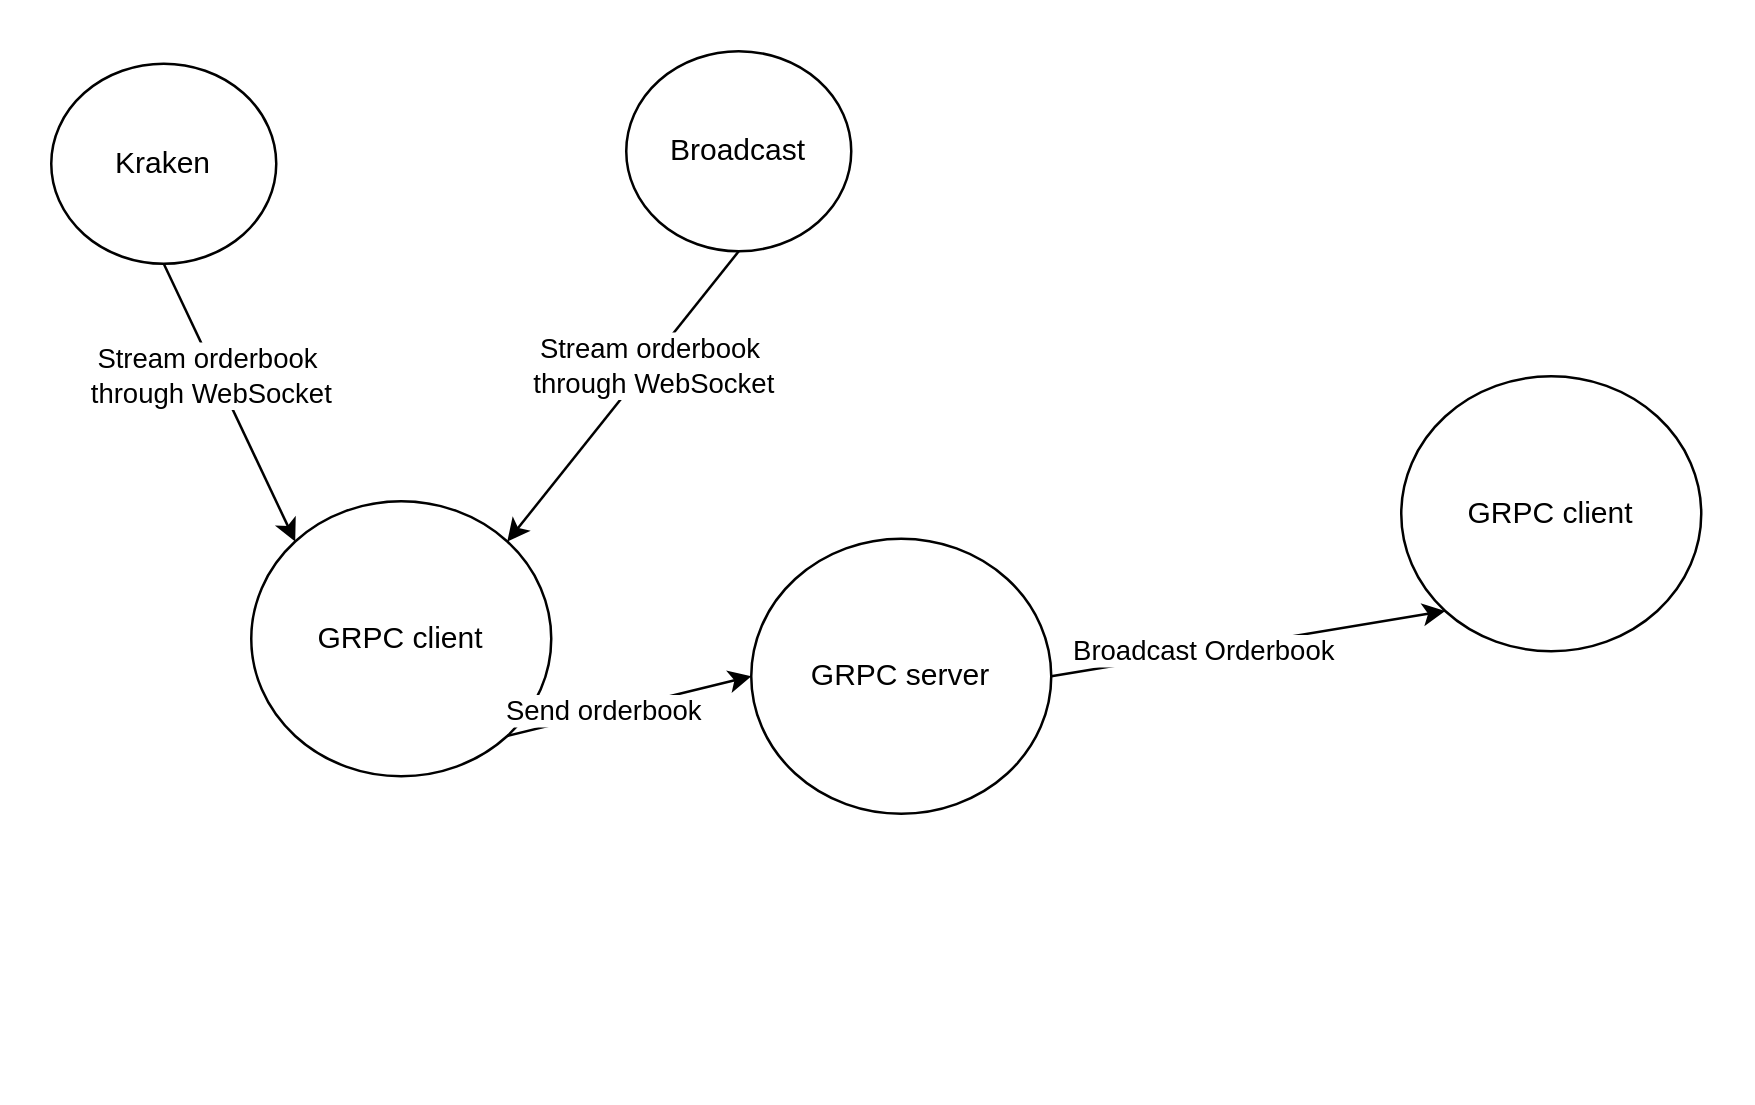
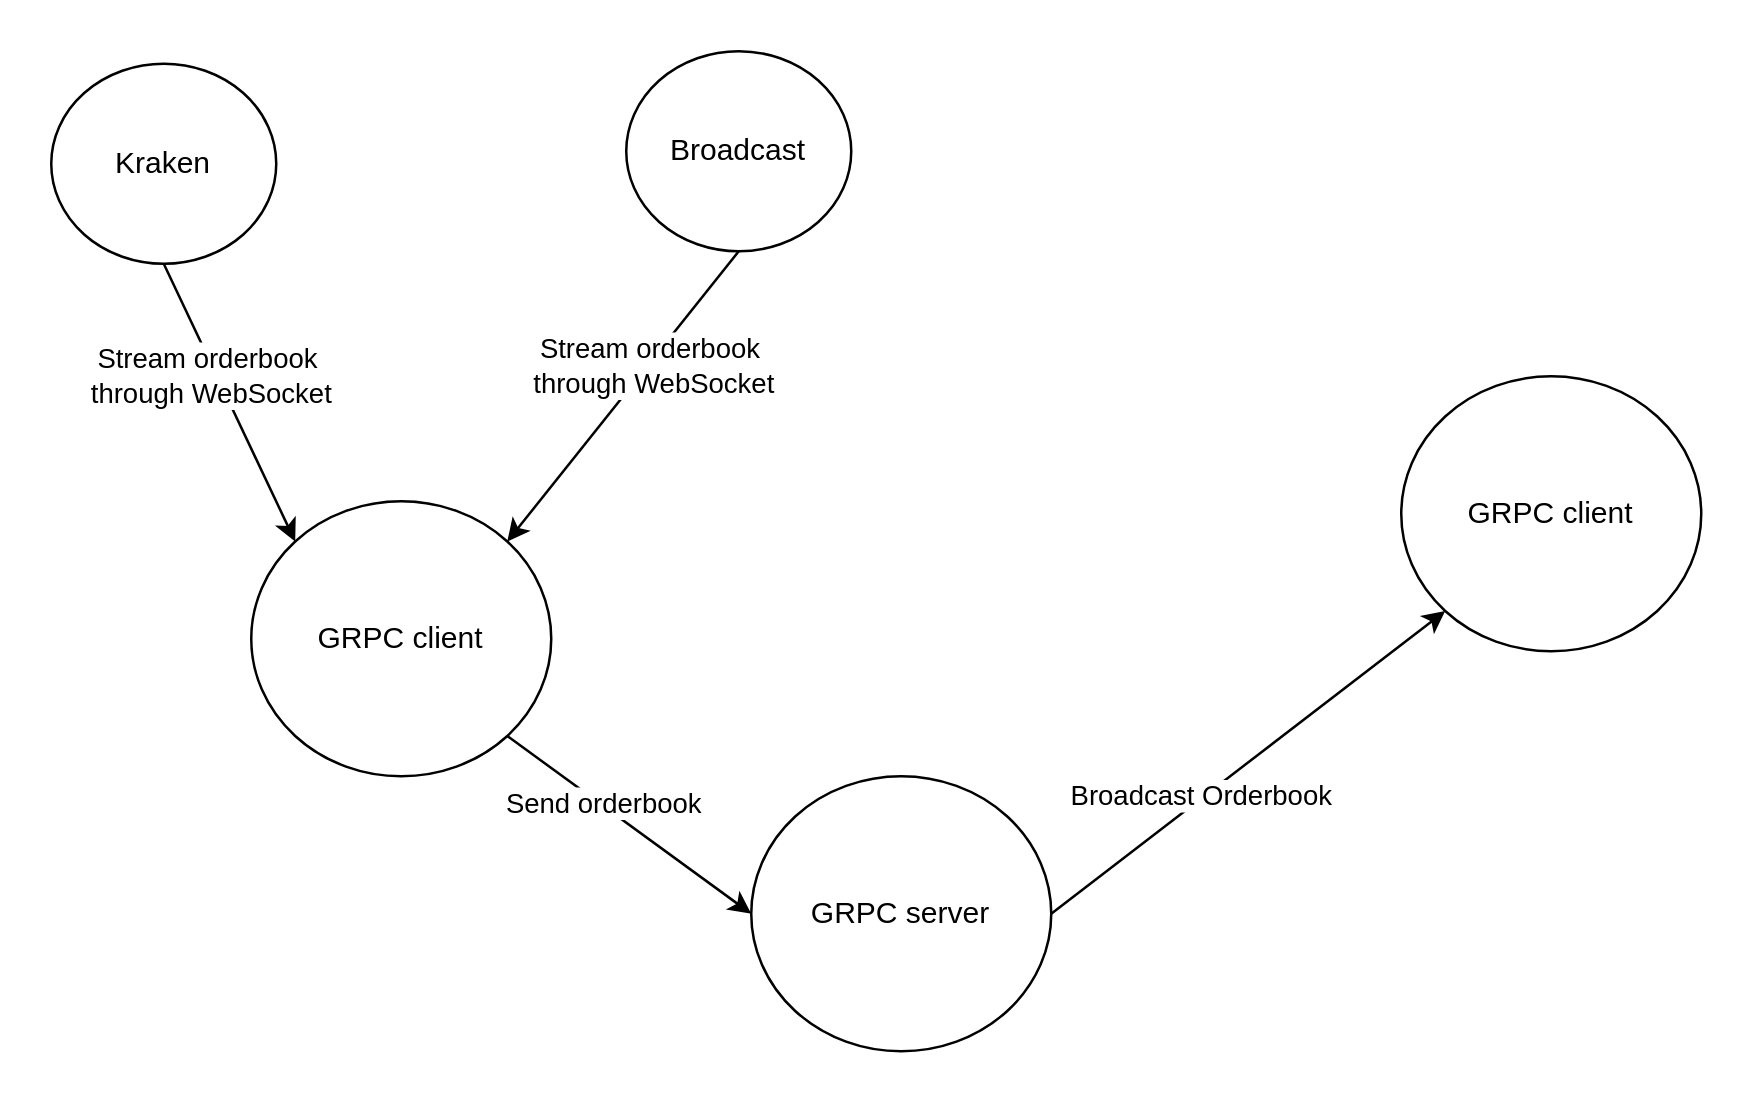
- <mxCell id="3" value="GRPC server" style="ellipse;whiteSpace=wrap;html=1;" vertex="1" parent="1"><mxGeometry x="300" y="215" width="120" height="110" as="geometry" /></mxCell>
+ <mxCell id="3" value="GRPC server" style="ellipse;whiteSpace=wrap;html=1;" vertex="1" parent="1"><mxGeometry x="300" y="310" width="120" height="110" as="geometry" /></mxCell>
